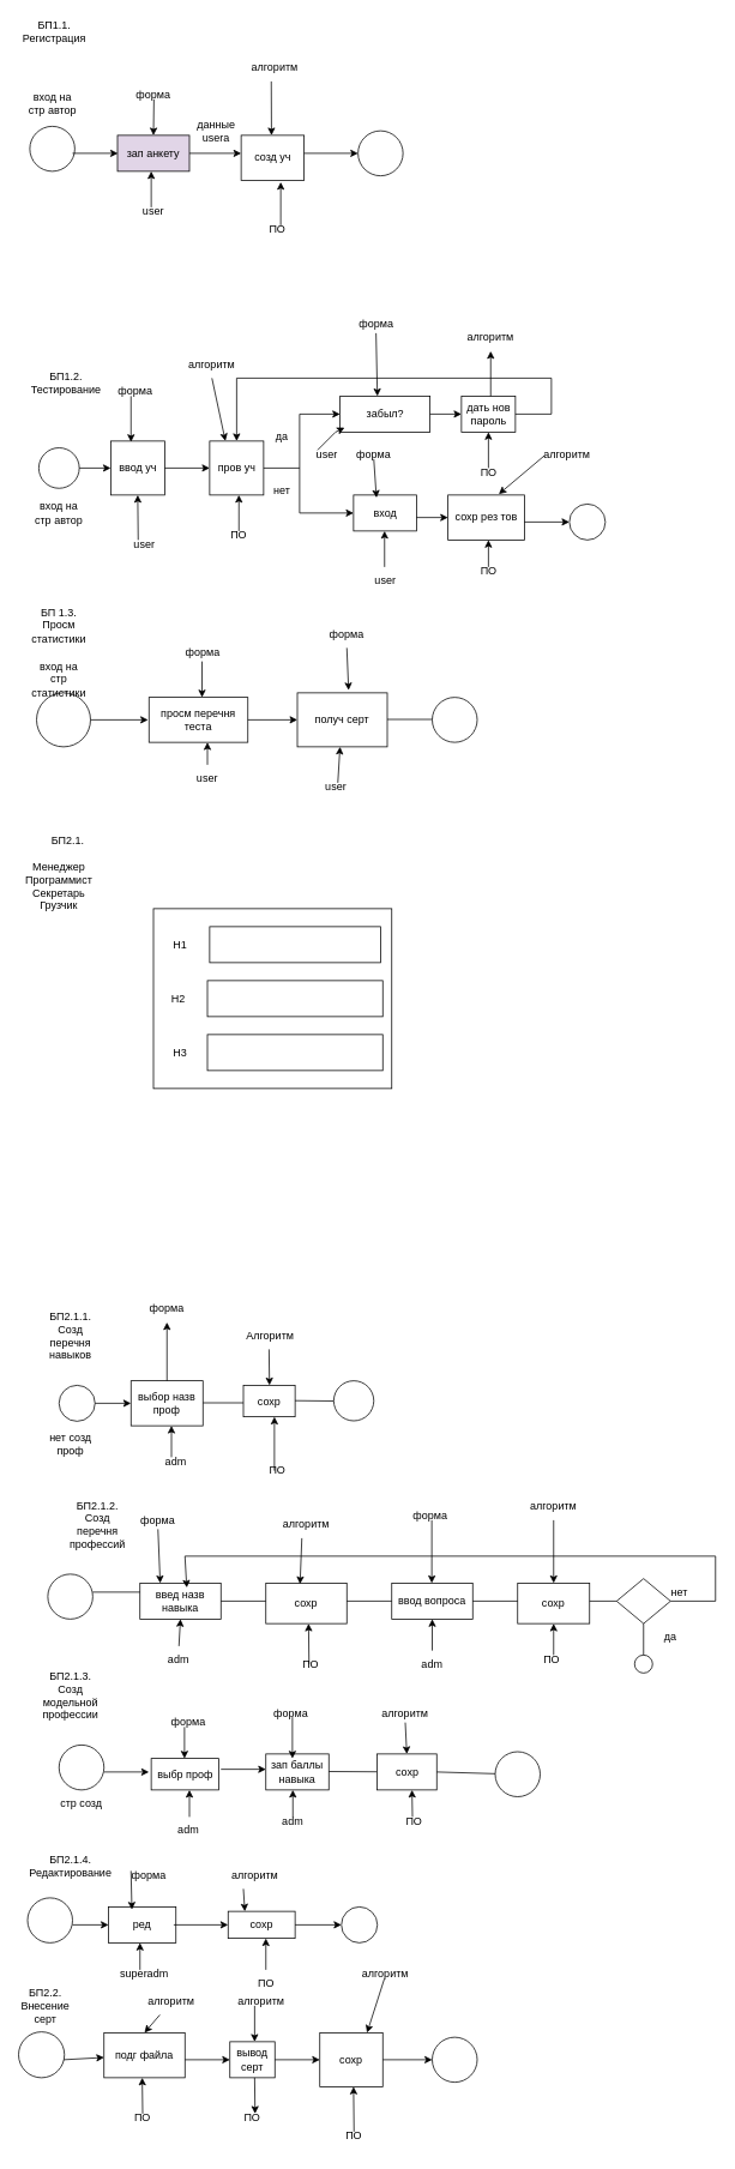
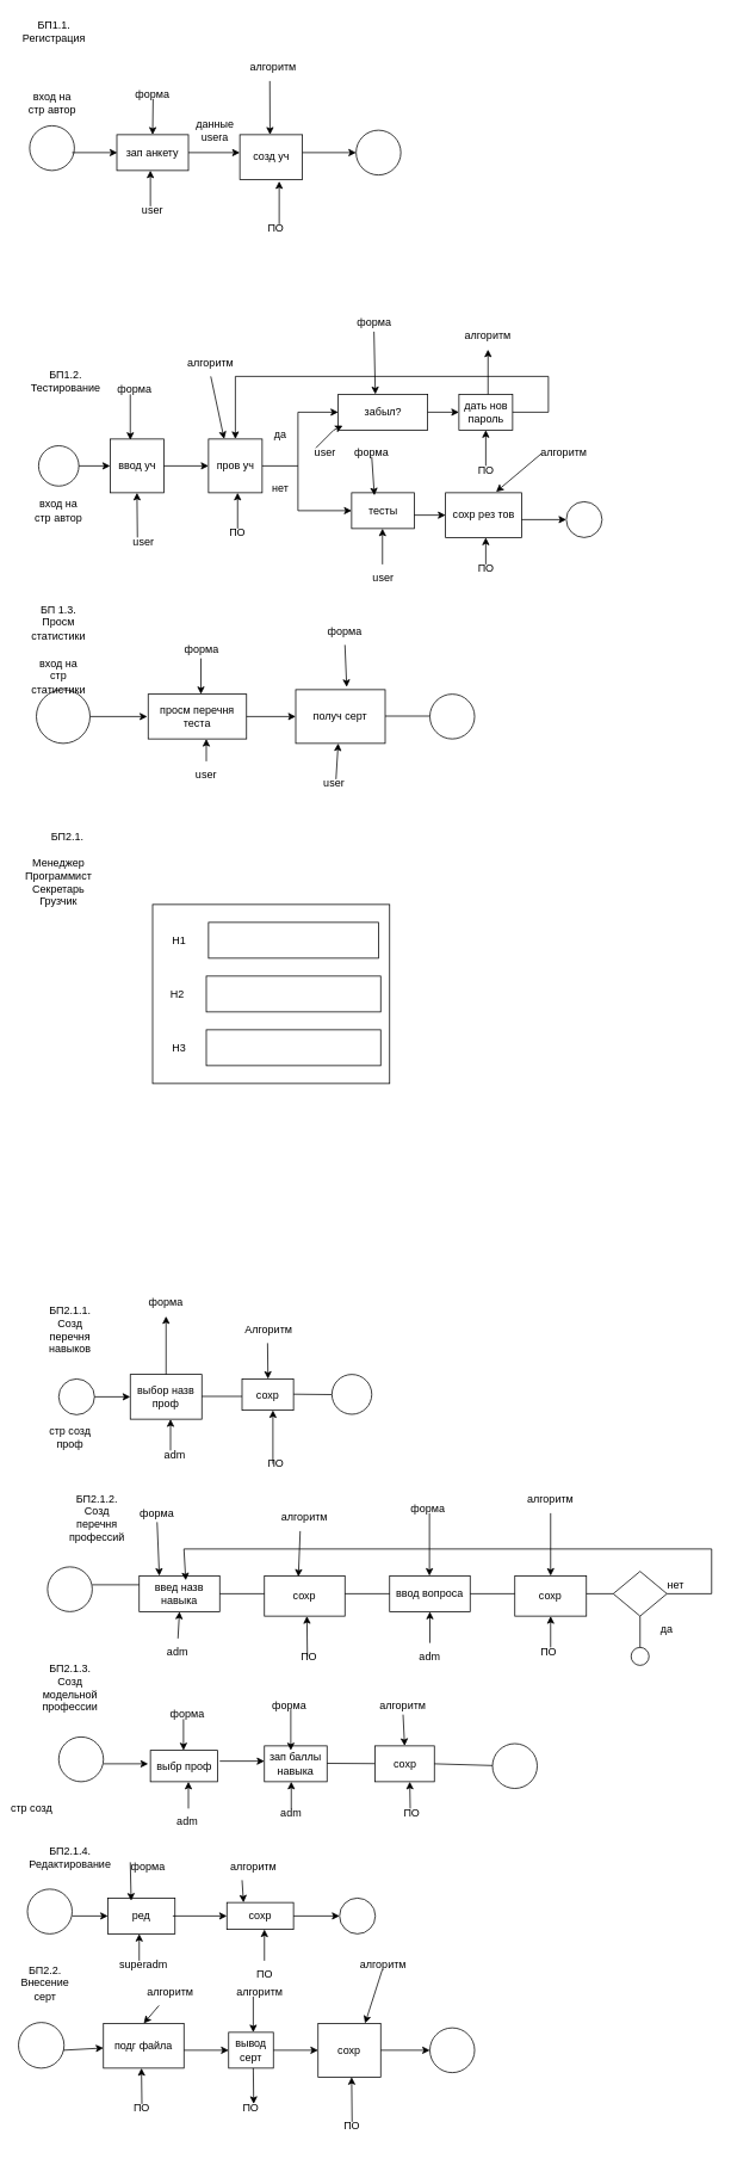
- <mxCell id="49" value="зап анкету" style="rounded=0;whiteSpace=wrap;html=1;fillColor=#e1d5e7;" vertex="1" parent="1"><mxGeometry x="130" y="150" width="80" height="40" as="geometry" /></mxCell>
+ <mxCell id="49" value="зап анкету" style="rounded=0;whiteSpace=wrap;html=1;" vertex="1" parent="1"><mxGeometry x="130" y="150" width="80" height="40" as="geometry" /></mxCell>
- <mxCell id="21" value="вход" style="rounded=0;whiteSpace=wrap;html=1;" vertex="1" parent="1"><mxGeometry x="392.5" y="550" width="70" height="40" as="geometry" /></mxCell>
+ <mxCell id="21" value="тесты" style="rounded=0;whiteSpace=wrap;html=1;" vertex="1" parent="1"><mxGeometry x="392.5" y="550" width="70" height="40" as="geometry" /></mxCell>
- <mxCell id="72" value="нет созд проф" style="text;html=1;strokeColor=none;fillColor=none;align=center;verticalAlign=middle;whiteSpace=wrap;rounded=0;" vertex="1" parent="1"><mxGeometry x="47.5" y="1590" width="60" height="30" as="geometry" /></mxCell>
+ <mxCell id="72" value="стр созд проф" style="text;html=1;strokeColor=none;fillColor=none;align=center;verticalAlign=middle;whiteSpace=wrap;rounded=0;" vertex="1" parent="1"><mxGeometry x="47.5" y="1590" width="60" height="30" as="geometry" /></mxCell>
- <mxCell id="95" value="стр созд" style="text;html=1;strokeColor=none;fillColor=none;align=center;verticalAlign=middle;whiteSpace=wrap;rounded=0;" vertex="1" parent="1"><mxGeometry x="60" y="1990" width="60" height="30" as="geometry" /></mxCell>
+ <mxCell id="95" value="стр созд" style="text;html=1;strokeColor=none;fillColor=none;align=center;verticalAlign=middle;whiteSpace=wrap;rounded=0;" vertex="1" parent="1"><mxGeometry x="5" y="2005" width="60" height="30" as="geometry" /></mxCell>
- <mxCell id="111" value="БП2.2.&lt;br&gt;Внесение серт" style="text;html=1;strokeColor=none;fillColor=none;align=center;verticalAlign=middle;whiteSpace=wrap;rounded=0;" vertex="1" parent="1"><mxGeometry x="20" y="2215" width="60" height="30" as="geometry" /></mxCell>
+ <mxCell id="111" value="БП2.2.&lt;br&gt;Внесение серт" style="text;html=1;strokeColor=none;fillColor=none;align=center;verticalAlign=middle;whiteSpace=wrap;rounded=0;" vertex="1" parent="1"><mxGeometry x="20" y="2200" width="60" height="30" as="geometry" /></mxCell>
